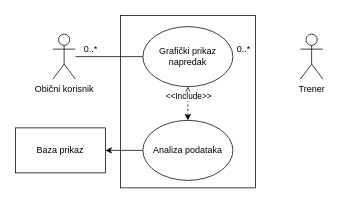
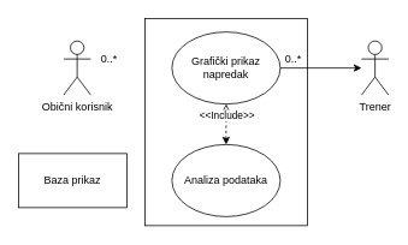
- <mxCell id="6" value="" style="edgeStyle=orthogonalEdgeStyle;rounded=0;orthogonalLoop=1;jettySize=auto;html=1;endArrow=none;endFill=0;startArrow=none;startFill=0;" edge="1" parent="1" source="7" target="8"><mxGeometry relative="1" as="geometry" /></mxCell>
+ <mxCell id="4" value="" style="edgeStyle=orthogonalEdgeStyle;rounded=0;orthogonalLoop=1;jettySize=auto;html=1;endArrow=none;endFill=0;startArrow=classic;startFill=1;" edge="1" parent="1" source="5" target="8"><mxGeometry relative="1" as="geometry" /></mxCell>
- <mxCell id="10" value="" style="edgeStyle=orthogonalEdgeStyle;rounded=0;orthogonalLoop=1;jettySize=auto;html=1;endArrow=none;endFill=0;startArrow=classic;startFill=1;" edge="1" parent="1" source="11" target="14"><mxGeometry relative="1" as="geometry" /></mxCell>
